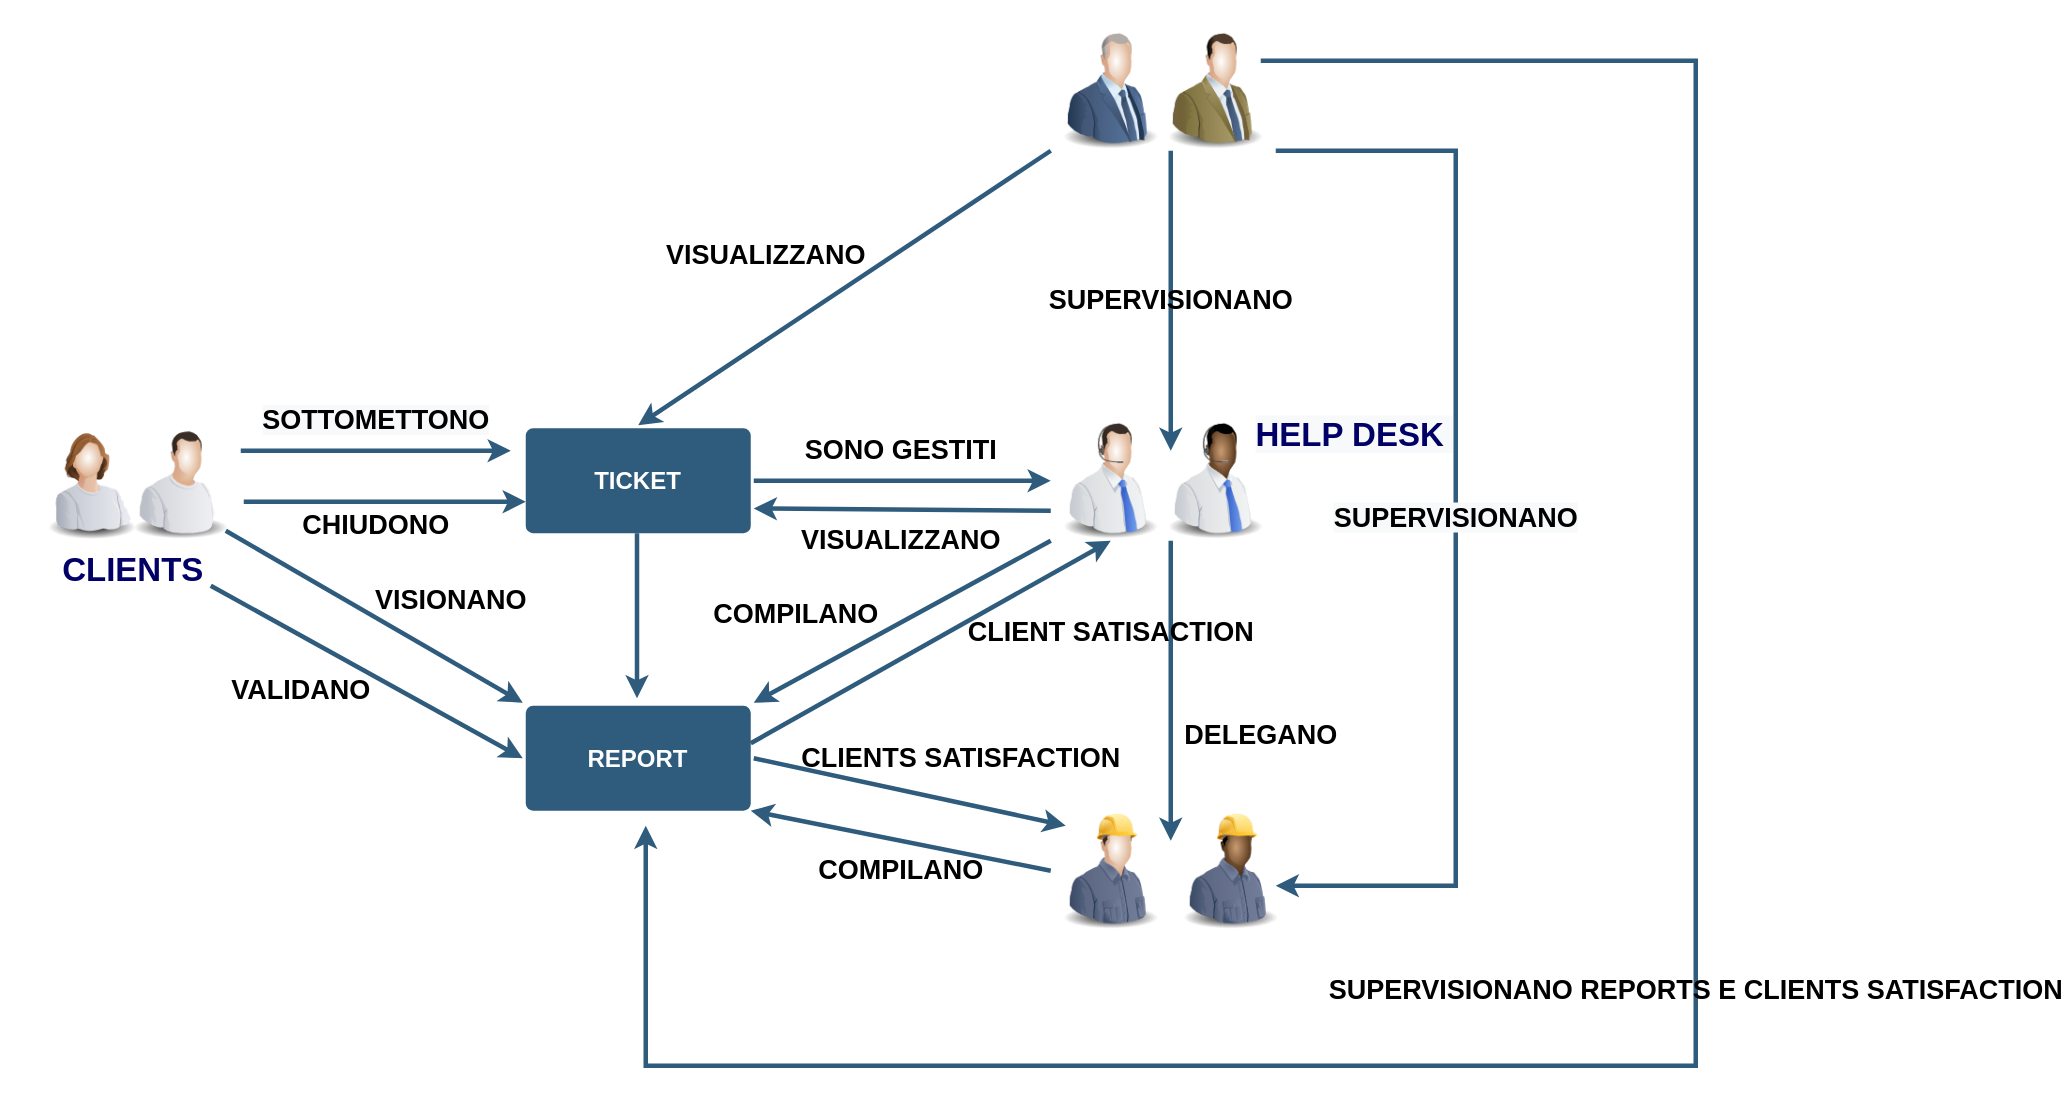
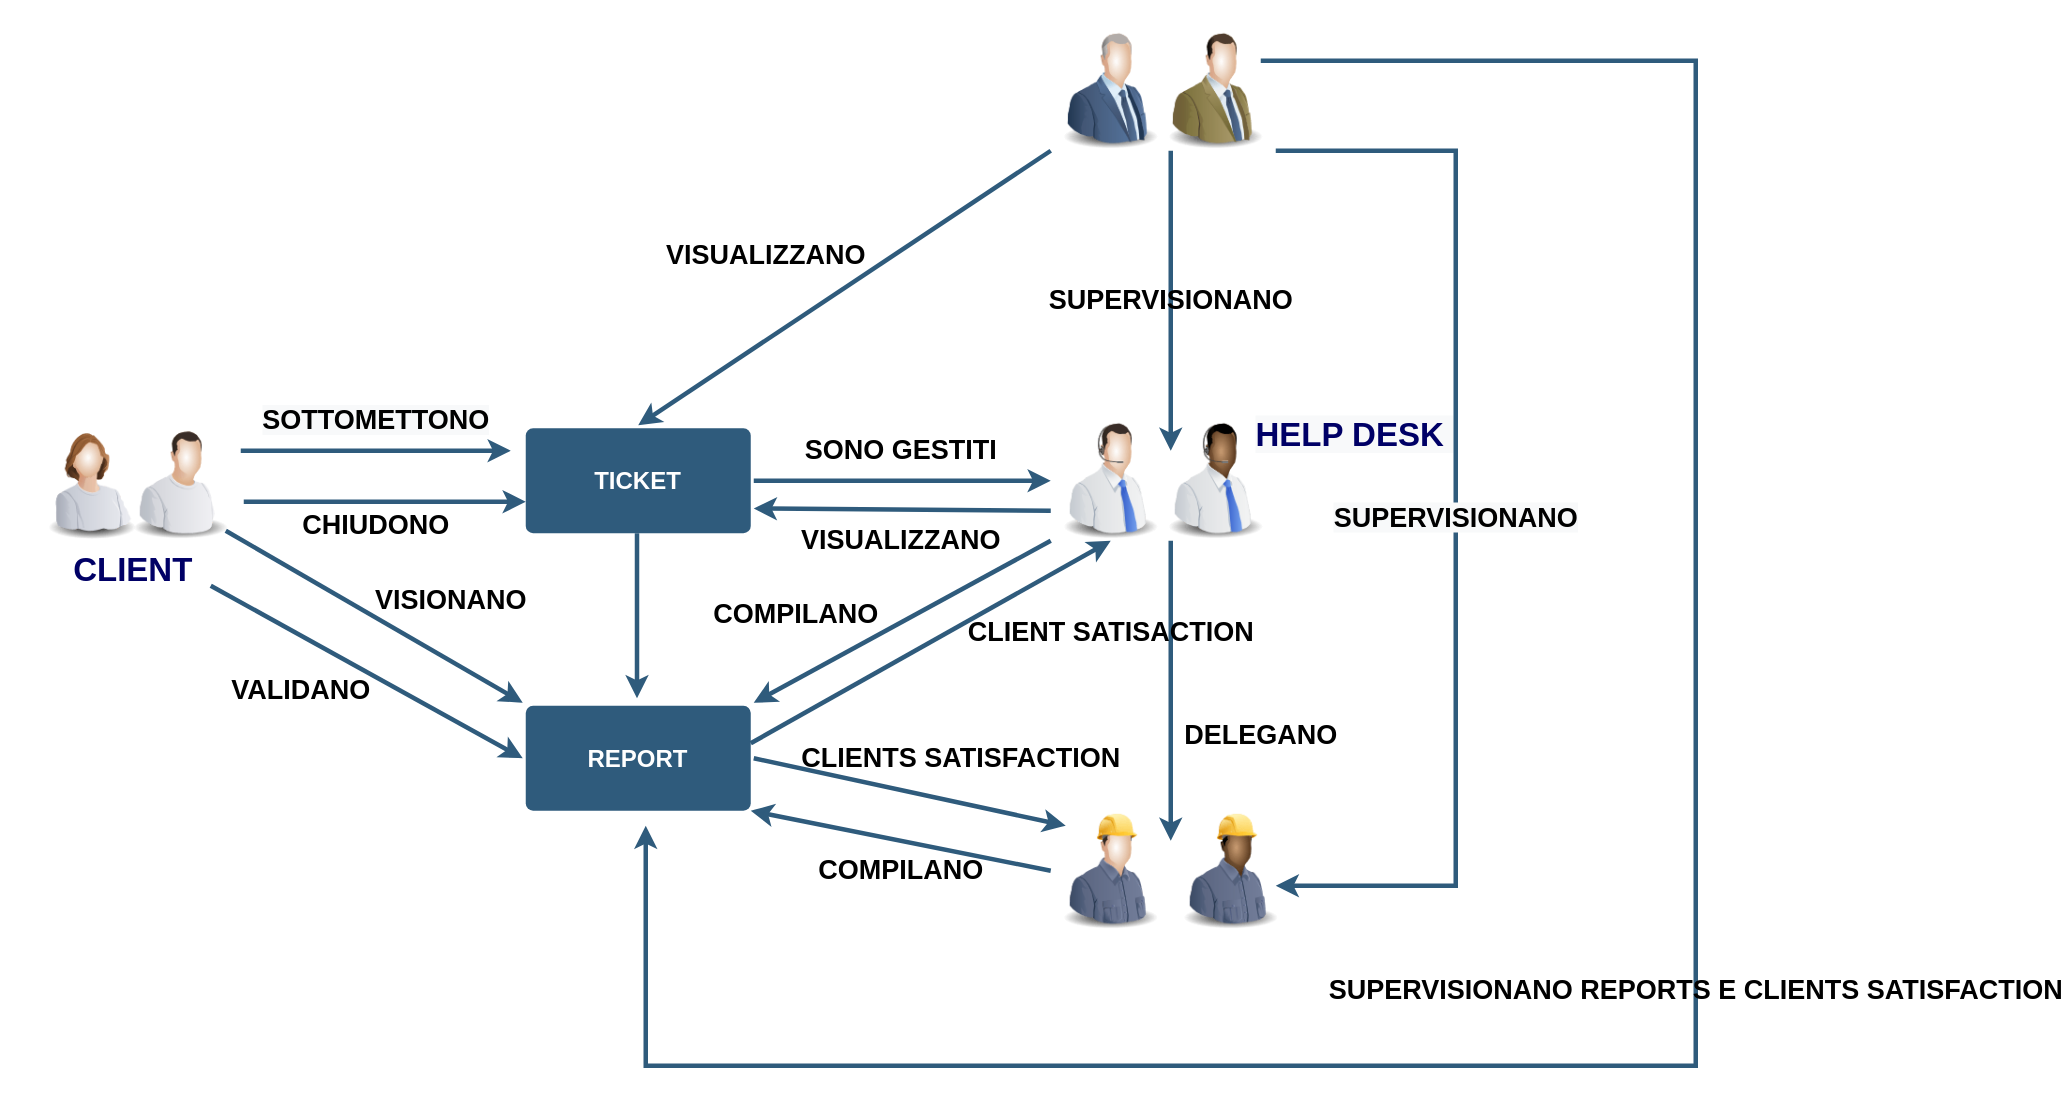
- <mxCell id="25" value="&lt;font style=&quot;font-size: 22px&quot;&gt;&lt;b&gt;CLIENTS&lt;/b&gt;&lt;/font&gt;" style="text;html=1;align=center;verticalAlign=middle;resizable=0;points=[];autosize=1;fontColor=#000066;" parent="1" vertex="1"><mxGeometry x="33" y="370" width="110" height="20" as="geometry" /></mxCell>
+ <mxCell id="25" value="&lt;font style=&quot;font-size: 22px&quot;&gt;&lt;b&gt;CLIENT&lt;/b&gt;&lt;/font&gt;" style="text;html=1;align=center;verticalAlign=middle;resizable=0;points=[];autosize=1;fontColor=#000066;" parent="1" vertex="1"><mxGeometry x="33" y="370" width="110" height="20" as="geometry" /></mxCell>
